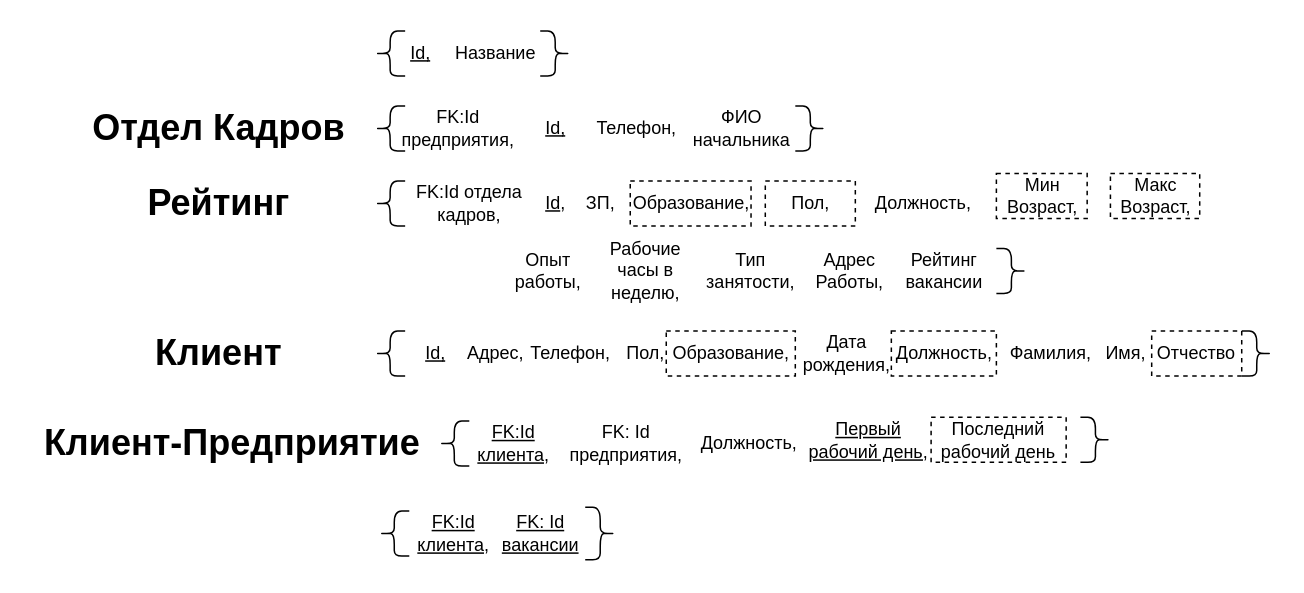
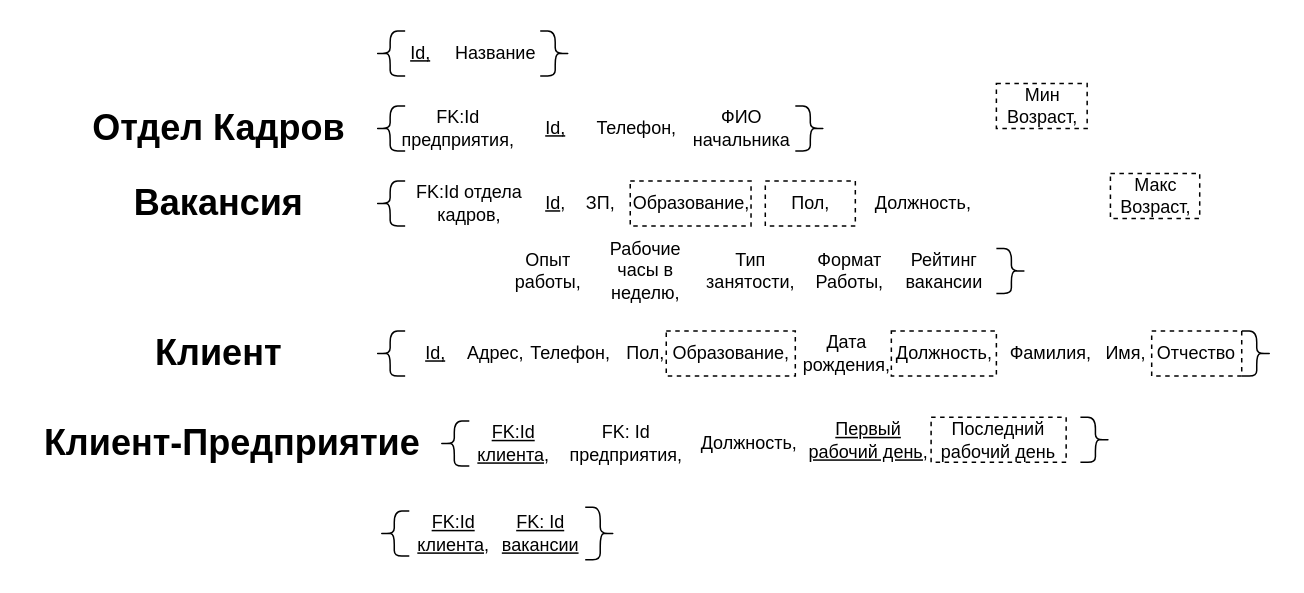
- <mxCell id="21" value="Мин Возраст," style="text;html=1;align=center;verticalAlign=middle;whiteSpace=wrap;rounded=0;dashed=1;strokeColor=default;" parent="1" vertex="1"><mxGeometry x="663.5" y="115" width="60.5" height="30" as="geometry" /></mxCell>
+ <mxCell id="21" value="Мин Возраст," style="text;html=1;align=center;verticalAlign=middle;whiteSpace=wrap;rounded=0;dashed=1;strokeColor=default;" parent="1" vertex="1"><mxGeometry x="663.5" y="55" width="60.5" height="30" as="geometry" /></mxCell>
- <mxCell id="13" value="Рейтинг" style="text;strokeColor=none;fillColor=none;html=1;fontSize=24;fontStyle=1;verticalAlign=middle;align=center;" parent="1" vertex="1"><mxGeometry x="79.5" y="115" width="130" height="40" as="geometry" /></mxCell>
+ <mxCell id="13" value="Вакансия" style="text;strokeColor=none;fillColor=none;html=1;fontSize=24;fontStyle=1;verticalAlign=middle;align=center;" parent="1" vertex="1"><mxGeometry x="79.5" y="115" width="130" height="40" as="geometry" /></mxCell>
- <mxCell id="26" value="Адрес Работы," style="text;html=1;align=center;verticalAlign=middle;whiteSpace=wrap;rounded=0;" parent="1" vertex="1"><mxGeometry x="535.5" y="165" width="60" height="30" as="geometry" /></mxCell>
+ <mxCell id="26" value="Формат Работы," style="text;html=1;align=center;verticalAlign=middle;whiteSpace=wrap;rounded=0;" parent="1" vertex="1"><mxGeometry x="535.5" y="165" width="60" height="30" as="geometry" /></mxCell>
